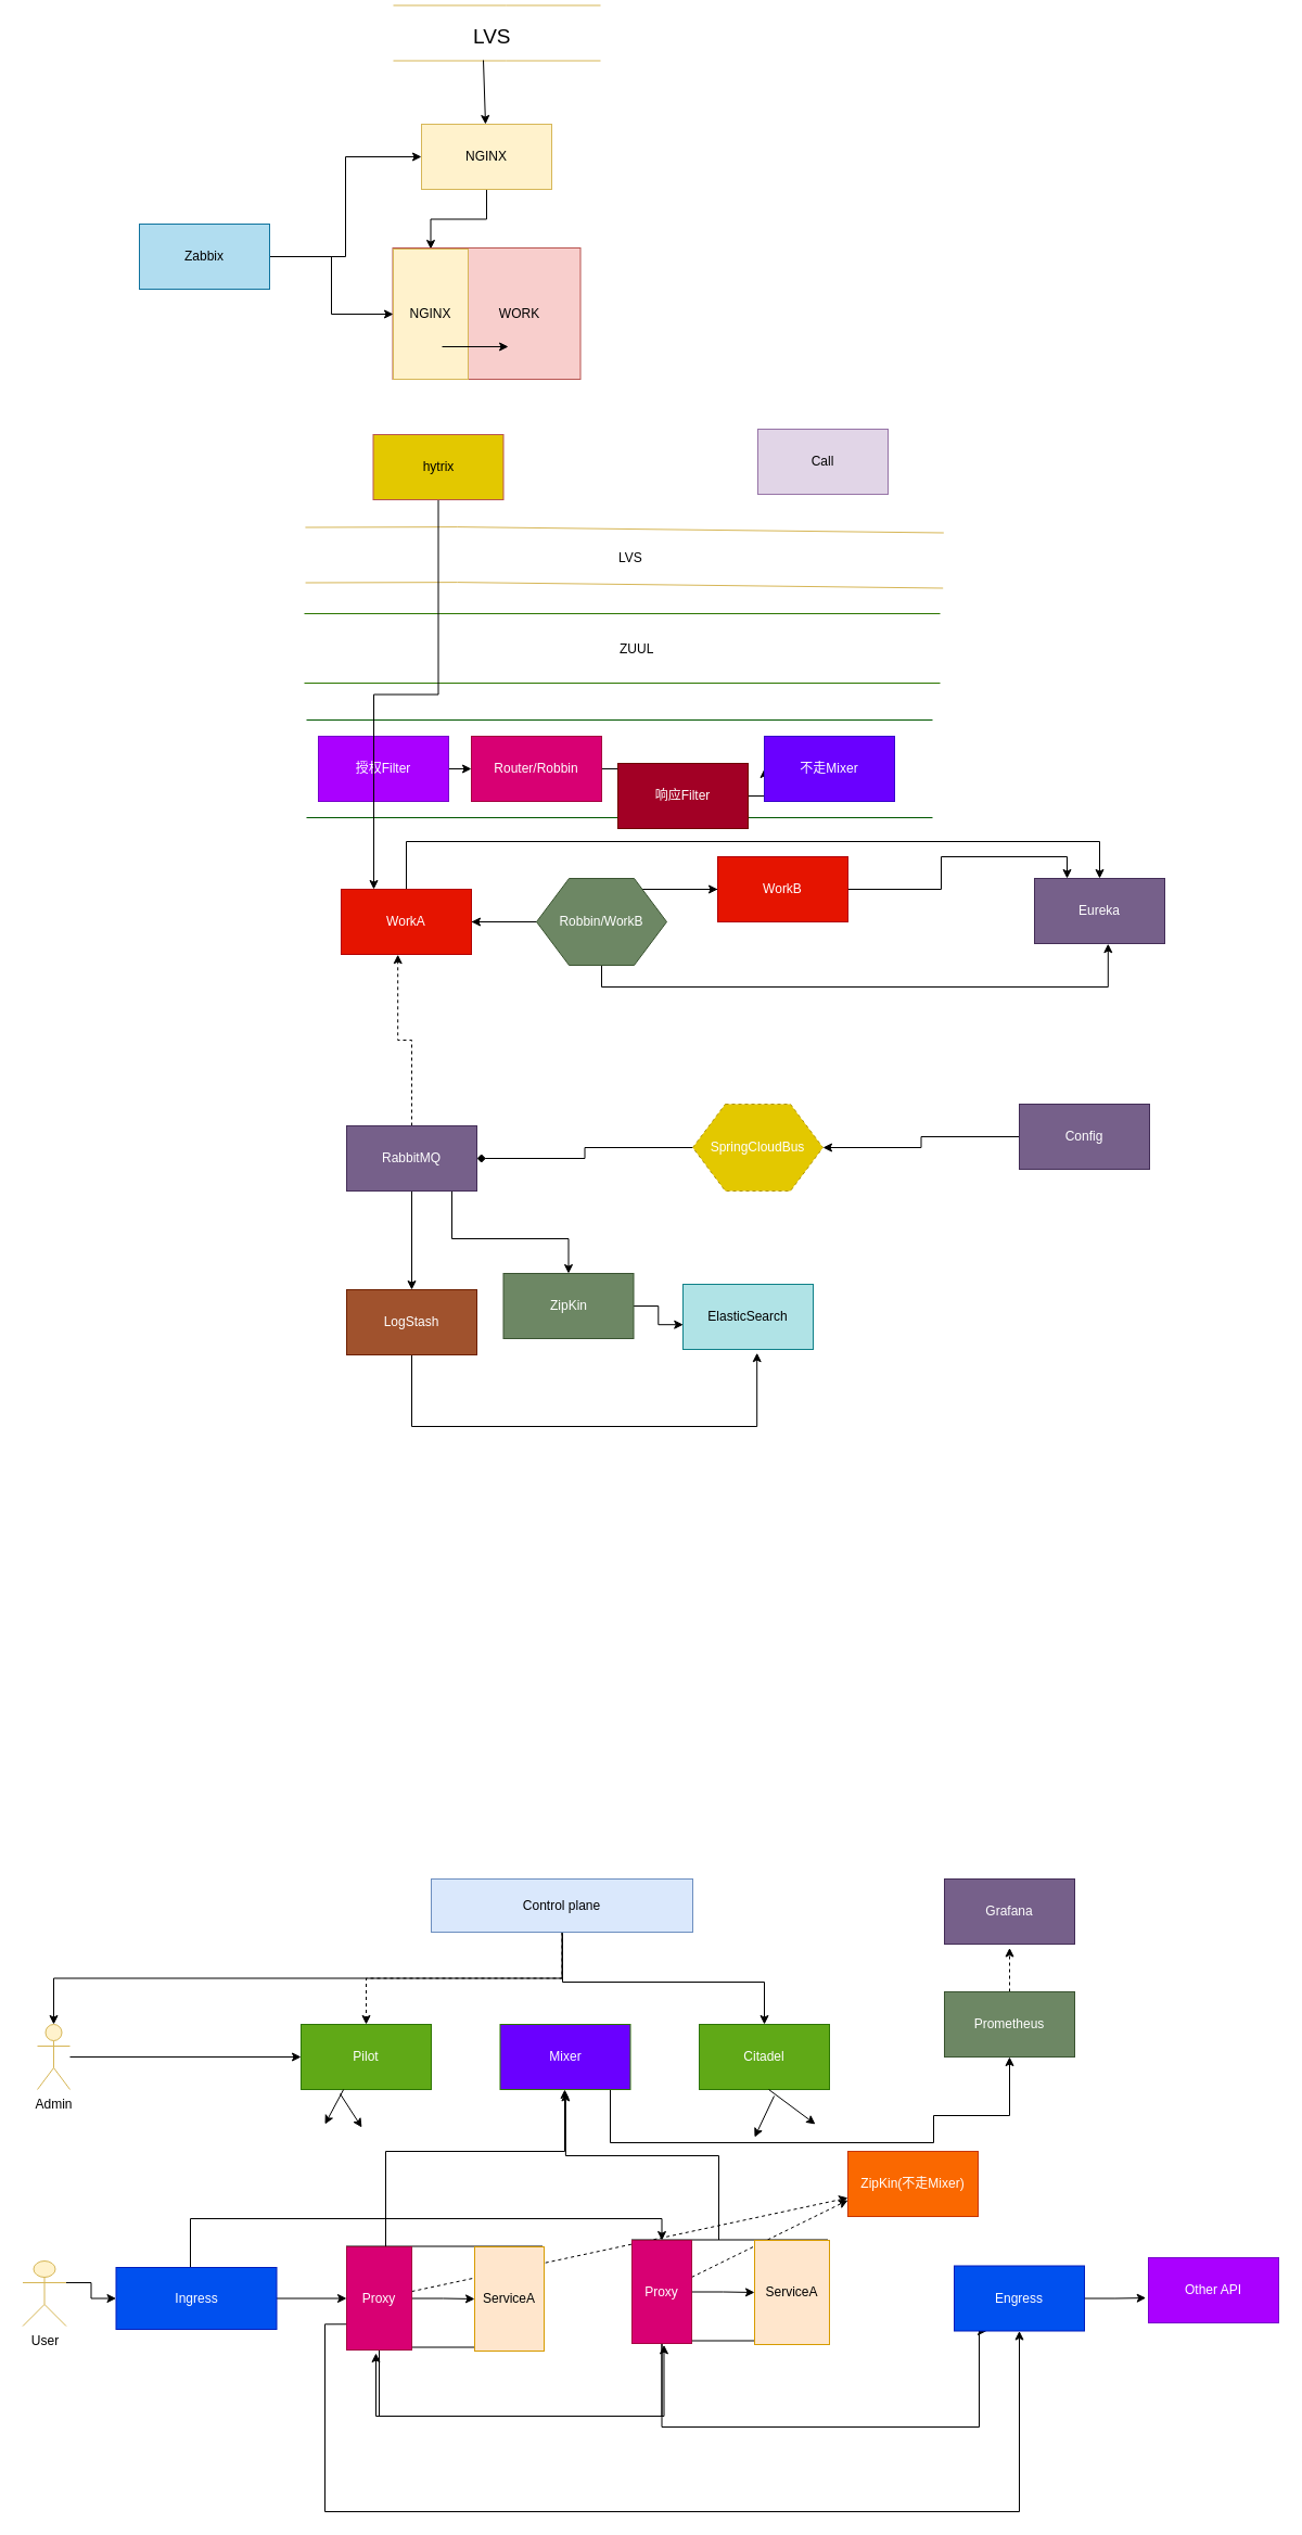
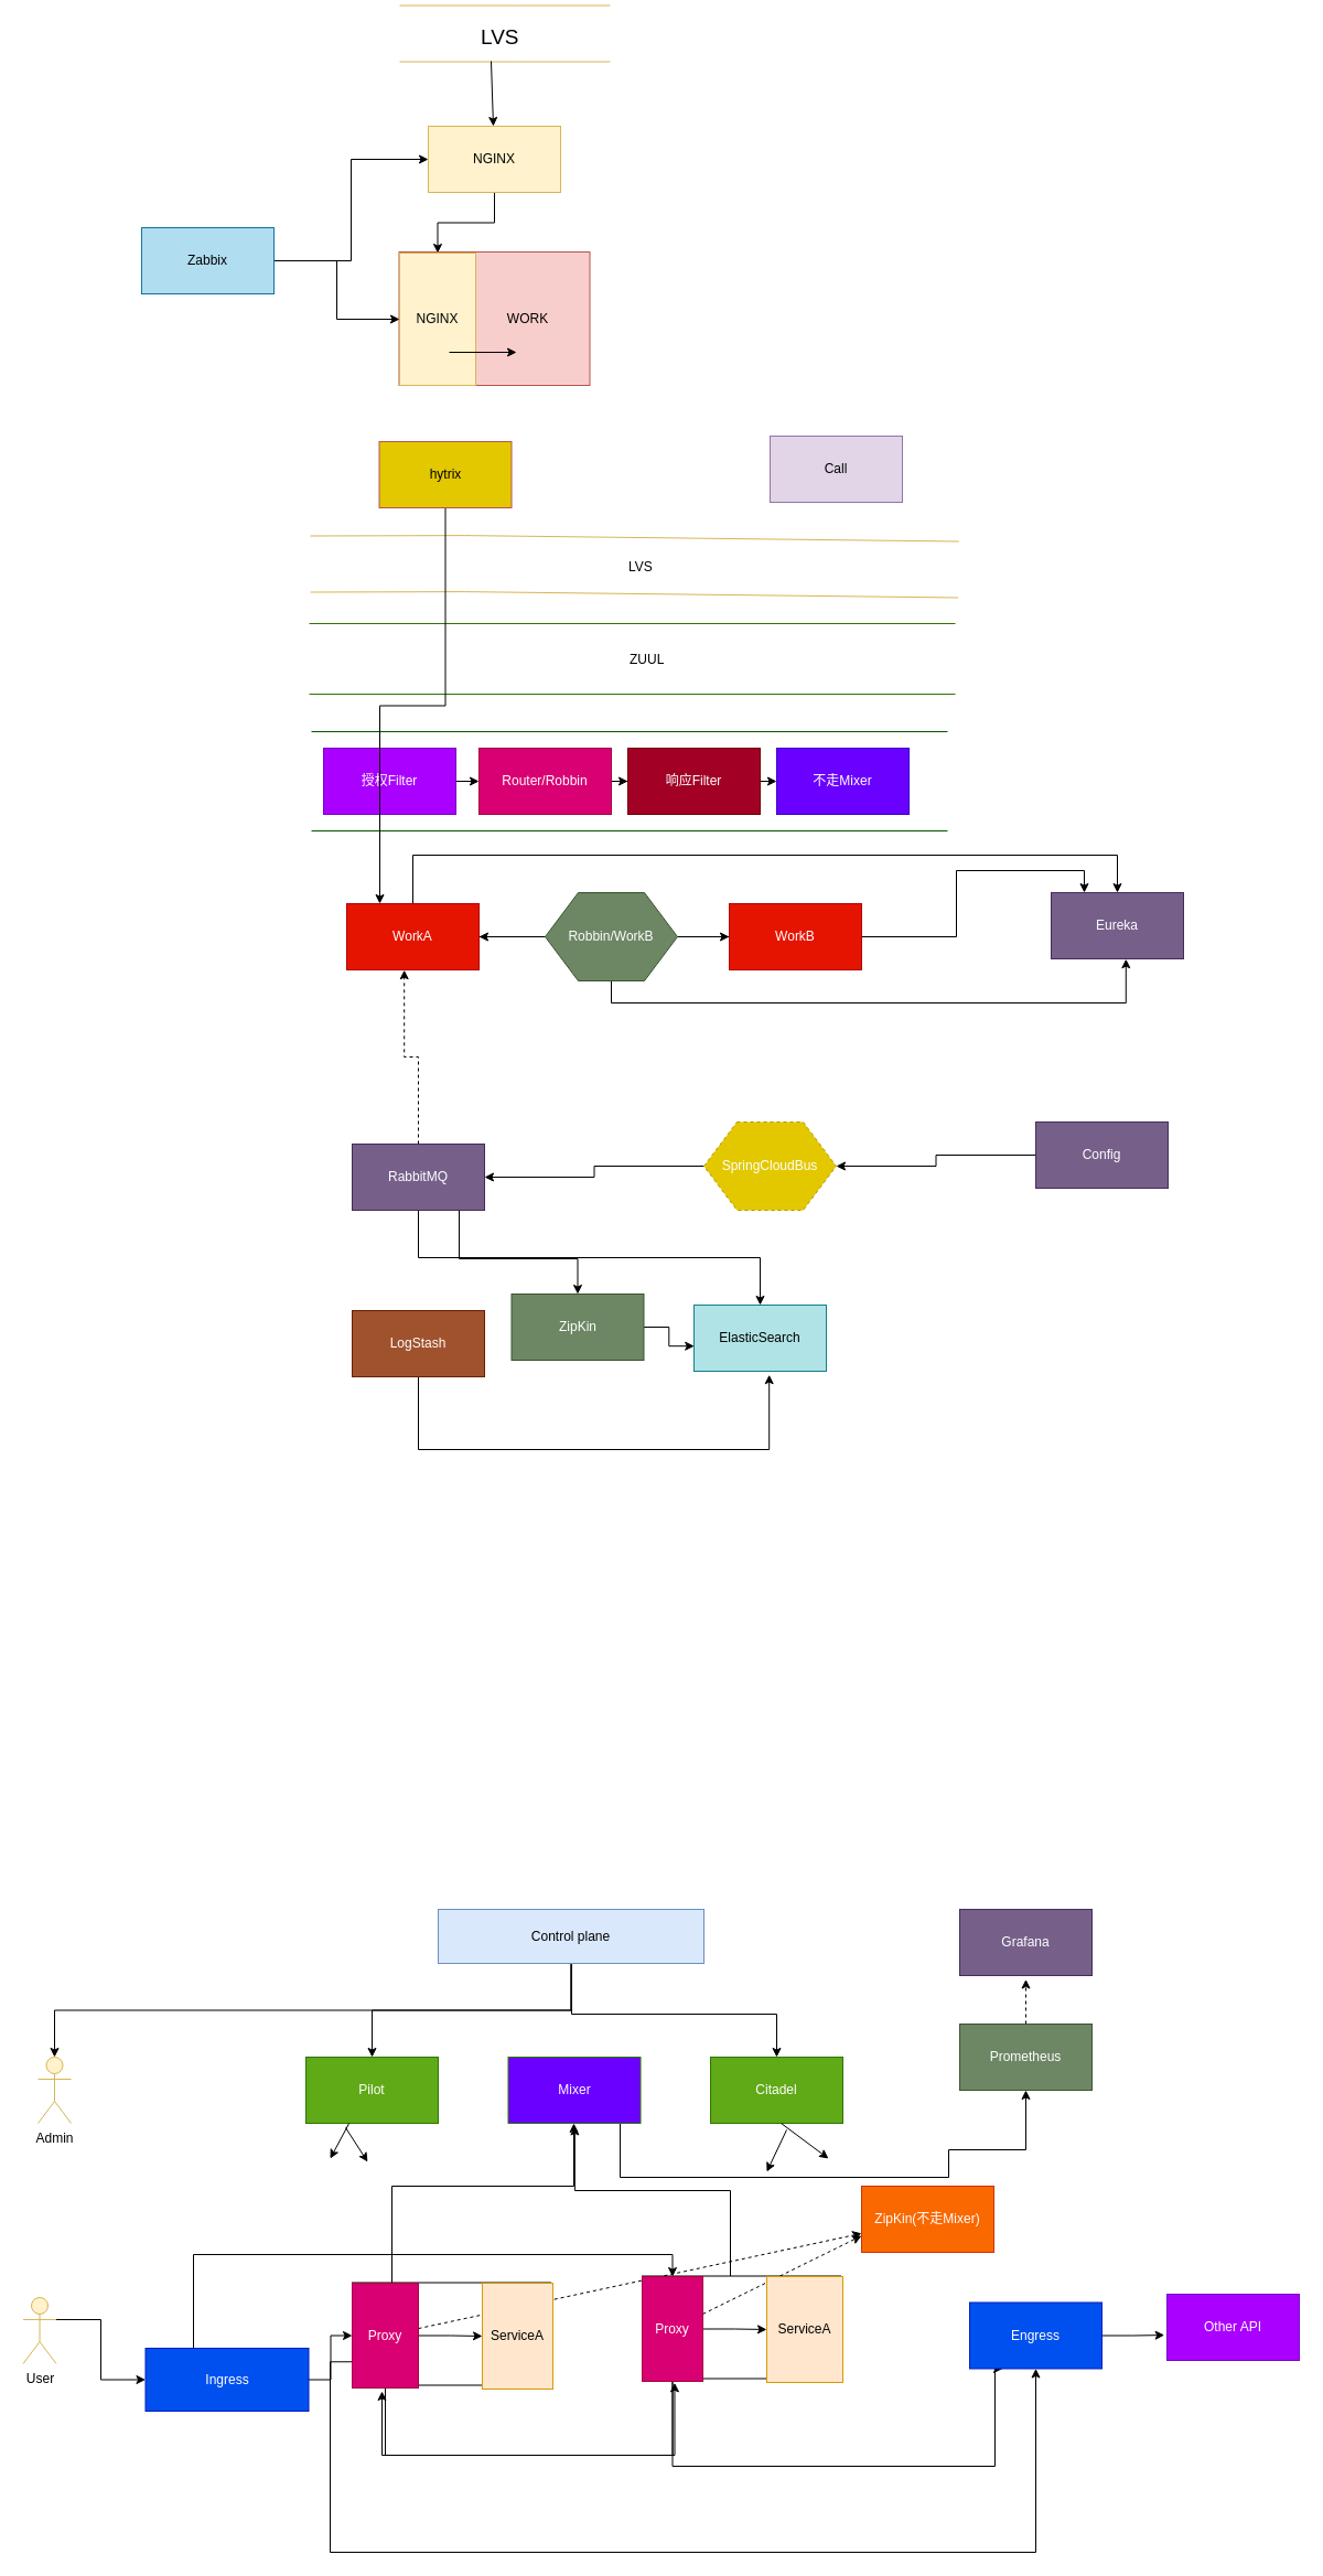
- <mxCell id="20" value="响应Filter" style="rounded=0;whiteSpace=wrap;html=1;fillColor=#a20025;strokeColor=#6F0000;fontColor=#ffffff;" vertex="1" parent="1"><mxGeometry x="569" y="703" width="120" height="60" as="geometry" /></mxCell>
+ <mxCell id="20" value="响应Filter" style="rounded=0;whiteSpace=wrap;html=1;fillColor=#a20025;strokeColor=#6F0000;fontColor=#ffffff;" vertex="1" parent="1"><mxGeometry x="569" y="678" width="120" height="60" as="geometry" /></mxCell>
- <mxCell id="27" value="WorkB" style="rounded=0;whiteSpace=wrap;html=1;fillColor=#e51400;strokeColor=#B20000;fontColor=#ffffff;" vertex="1" parent="1"><mxGeometry x="661" y="789" width="120" height="60" as="geometry" /></mxCell>
+ <mxCell id="27" value="WorkB" style="rounded=0;whiteSpace=wrap;html=1;fillColor=#e51400;strokeColor=#B20000;fontColor=#ffffff;" vertex="1" parent="1"><mxGeometry x="661" y="819" width="120" height="60" as="geometry" /></mxCell>
- <mxCell id="33" style="edgeStyle=orthogonalEdgeStyle;rounded=0;orthogonalLoop=1;jettySize=auto;html=1;exitX=0;exitY=0.5;exitDx=0;exitDy=0;entryX=1;entryY=0.5;entryDx=0;entryDy=0;endArrow=diamond;" edge="1" parent="1" source="34" target="38"><mxGeometry relative="1" as="geometry" /></mxCell>
+ <mxCell id="33" style="edgeStyle=orthogonalEdgeStyle;rounded=0;orthogonalLoop=1;jettySize=auto;html=1;exitX=0;exitY=0.5;exitDx=0;exitDy=0;entryX=1;entryY=0.5;entryDx=0;entryDy=0;" edge="1" parent="1" source="34" target="38"><mxGeometry relative="1" as="geometry" /></mxCell>
- <mxCell id="36" style="edgeStyle=orthogonalEdgeStyle;rounded=0;orthogonalLoop=1;jettySize=auto;html=1;exitX=0.5;exitY=1;exitDx=0;exitDy=0;" edge="1" parent="1" source="38" target="46"><mxGeometry relative="1" as="geometry" /></mxCell>
+ <mxCell id="36" style="edgeStyle=orthogonalEdgeStyle;rounded=0;orthogonalLoop=1;jettySize=auto;html=1;exitX=0.5;exitY=1;exitDx=0;exitDy=0;" edge="1" parent="1" source="38" target="44"><mxGeometry relative="1" as="geometry" /></mxCell>
- <mxCell id="57" style="edgeStyle=orthogonalEdgeStyle;rounded=0;orthogonalLoop=1;jettySize=auto;html=1;exitX=0.5;exitY=1;exitDx=0;exitDy=0;entryX=0.5;entryY=0;entryDx=0;entryDy=0;dashed=1;" edge="1" parent="1" source="60" target="61"><mxGeometry relative="1" as="geometry" /></mxCell>
+ <mxCell id="57" style="edgeStyle=orthogonalEdgeStyle;rounded=0;orthogonalLoop=1;jettySize=auto;html=1;exitX=0.5;exitY=1;exitDx=0;exitDy=0;entryX=0.5;entryY=0;entryDx=0;entryDy=0;" edge="1" parent="1" source="60" target="61"><mxGeometry relative="1" as="geometry" /></mxCell>
- <mxCell id="52" style="edgeStyle=orthogonalEdgeStyle;rounded=0;orthogonalLoop=1;jettySize=auto;html=1;" edge="1" parent="1" source="53" target="61"><mxGeometry relative="1" as="geometry" /></mxCell>
- <mxCell id="51" value="User" style="shape=umlActor;verticalLabelPosition=bottom;labelBackgroundColor=#ffffff;verticalAlign=top;html=1;outlineConnect=0;fillColor=#fff2cc;strokeColor=#d6b656;" vertex="1" parent="1"><mxGeometry x="20.5" y="2083" width="40" height="60" as="geometry" /></mxCell>
+ <mxCell id="51" value="User" style="shape=umlActor;verticalLabelPosition=bottom;labelBackgroundColor=#ffffff;verticalAlign=top;html=1;outlineConnect=0;fillColor=#fff2cc;strokeColor=#d6b656;" vertex="1" parent="1"><mxGeometry x="20.5" y="2083" width="30" height="60" as="geometry" /></mxCell>
- <mxCell id="56" value="Ingress" style="rounded=0;whiteSpace=wrap;html=1;fillColor=#0050ef;strokeColor=#001DBC;fontColor=#ffffff;" vertex="1" parent="1"><mxGeometry x="106.5" y="2089" width="148" height="57" as="geometry" /></mxCell>
+ <mxCell id="56" value="Ingress" style="rounded=0;whiteSpace=wrap;html=1;fillColor=#0050ef;strokeColor=#001DBC;fontColor=#ffffff;" vertex="1" parent="1"><mxGeometry x="131.5" y="2129" width="148" height="57" as="geometry" /></mxCell>
